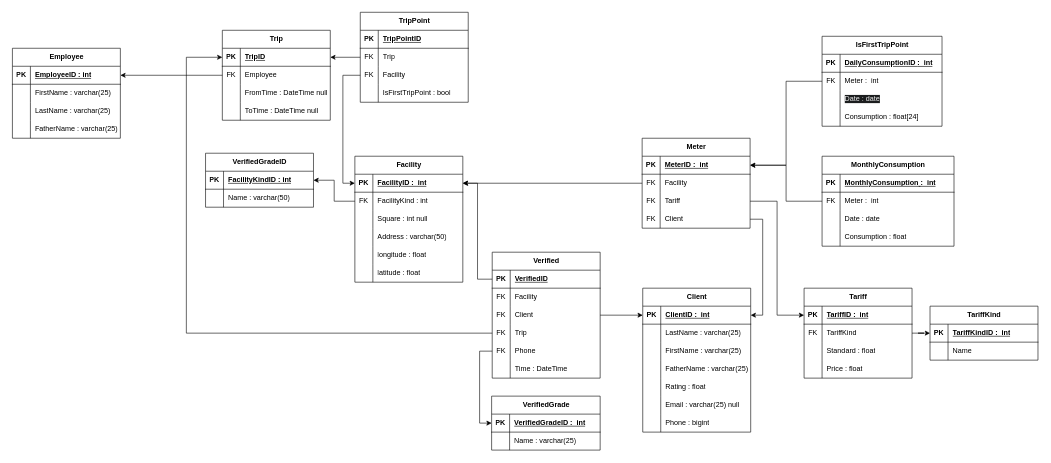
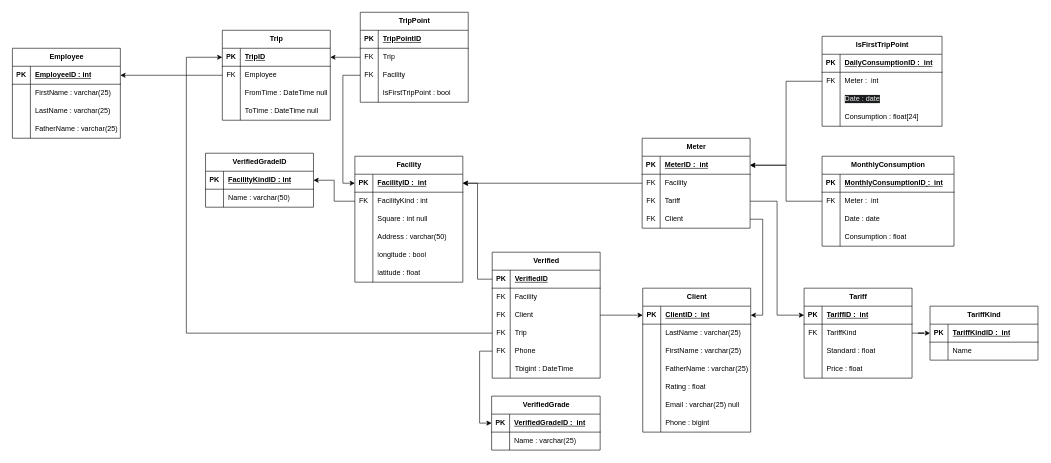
- <mxCell id="163" value="&lt;span style=&quot;text-align: center; text-wrap: nowrap;&quot;&gt;MonthlyConsumption&lt;/span&gt;&lt;u style=&quot;text-align: center; text-wrap: nowrap;&quot;&gt;&amp;nbsp;&lt;/u&gt;:&amp;nbsp;&amp;nbsp;int" style="shape=partialRectangle;connectable=0;fillColor=none;top=0;left=0;bottom=0;right=0;align=left;spacingLeft=6;fontStyle=5;overflow=hidden;whiteSpace=wrap;html=1;" parent="161" vertex="1"><mxGeometry x="30" width="190" height="30" as="geometry"><mxRectangle width="190" height="30" as="alternateBounds" /></mxGeometry></mxCell>
+ <mxCell id="163" value="&lt;span style=&quot;text-align: center; text-wrap: nowrap;&quot;&gt;MonthlyConsumptionID&lt;/span&gt;&lt;u style=&quot;text-align: center; text-wrap: nowrap;&quot;&gt;&amp;nbsp;&lt;/u&gt;:&amp;nbsp;&amp;nbsp;int" style="shape=partialRectangle;connectable=0;fillColor=none;top=0;left=0;bottom=0;right=0;align=left;spacingLeft=6;fontStyle=5;overflow=hidden;whiteSpace=wrap;html=1;" parent="161" vertex="1"><mxGeometry x="30" width="190" height="30" as="geometry"><mxRectangle width="190" height="30" as="alternateBounds" /></mxGeometry></mxCell>
- <mxCell id="17" value="longitude : float" style="shape=partialRectangle;connectable=0;fillColor=none;top=0;left=0;bottom=0;right=0;align=left;spacingLeft=6;overflow=hidden;whiteSpace=wrap;html=1;" vertex="1" parent="15"><mxGeometry x="30" width="150" height="30" as="geometry"><mxRectangle width="150" height="30" as="alternateBounds" /></mxGeometry></mxCell>
+ <mxCell id="17" value="longitude : bool" style="shape=partialRectangle;connectable=0;fillColor=none;top=0;left=0;bottom=0;right=0;align=left;spacingLeft=6;overflow=hidden;whiteSpace=wrap;html=1;" vertex="1" parent="15"><mxGeometry x="30" width="150" height="30" as="geometry"><mxRectangle width="150" height="30" as="alternateBounds" /></mxGeometry></mxCell>
- <mxCell id="131" value="T&lt;span style=&quot;background-color: initial;&quot;&gt;ime : DateTime&lt;/span&gt;" style="shape=partialRectangle;connectable=0;fillColor=none;top=0;left=0;bottom=0;right=0;align=left;spacingLeft=6;overflow=hidden;whiteSpace=wrap;html=1;" parent="129" vertex="1"><mxGeometry x="30" width="150" height="30" as="geometry"><mxRectangle width="150" height="30" as="alternateBounds" /></mxGeometry></mxCell>
+ <mxCell id="131" value="T&lt;span style=&quot;background-color: initial;&quot;&gt;bigint : DateTime&lt;/span&gt;" style="shape=partialRectangle;connectable=0;fillColor=none;top=0;left=0;bottom=0;right=0;align=left;spacingLeft=6;overflow=hidden;whiteSpace=wrap;html=1;" parent="129" vertex="1"><mxGeometry x="30" width="150" height="30" as="geometry"><mxRectangle width="150" height="30" as="alternateBounds" /></mxGeometry></mxCell>
